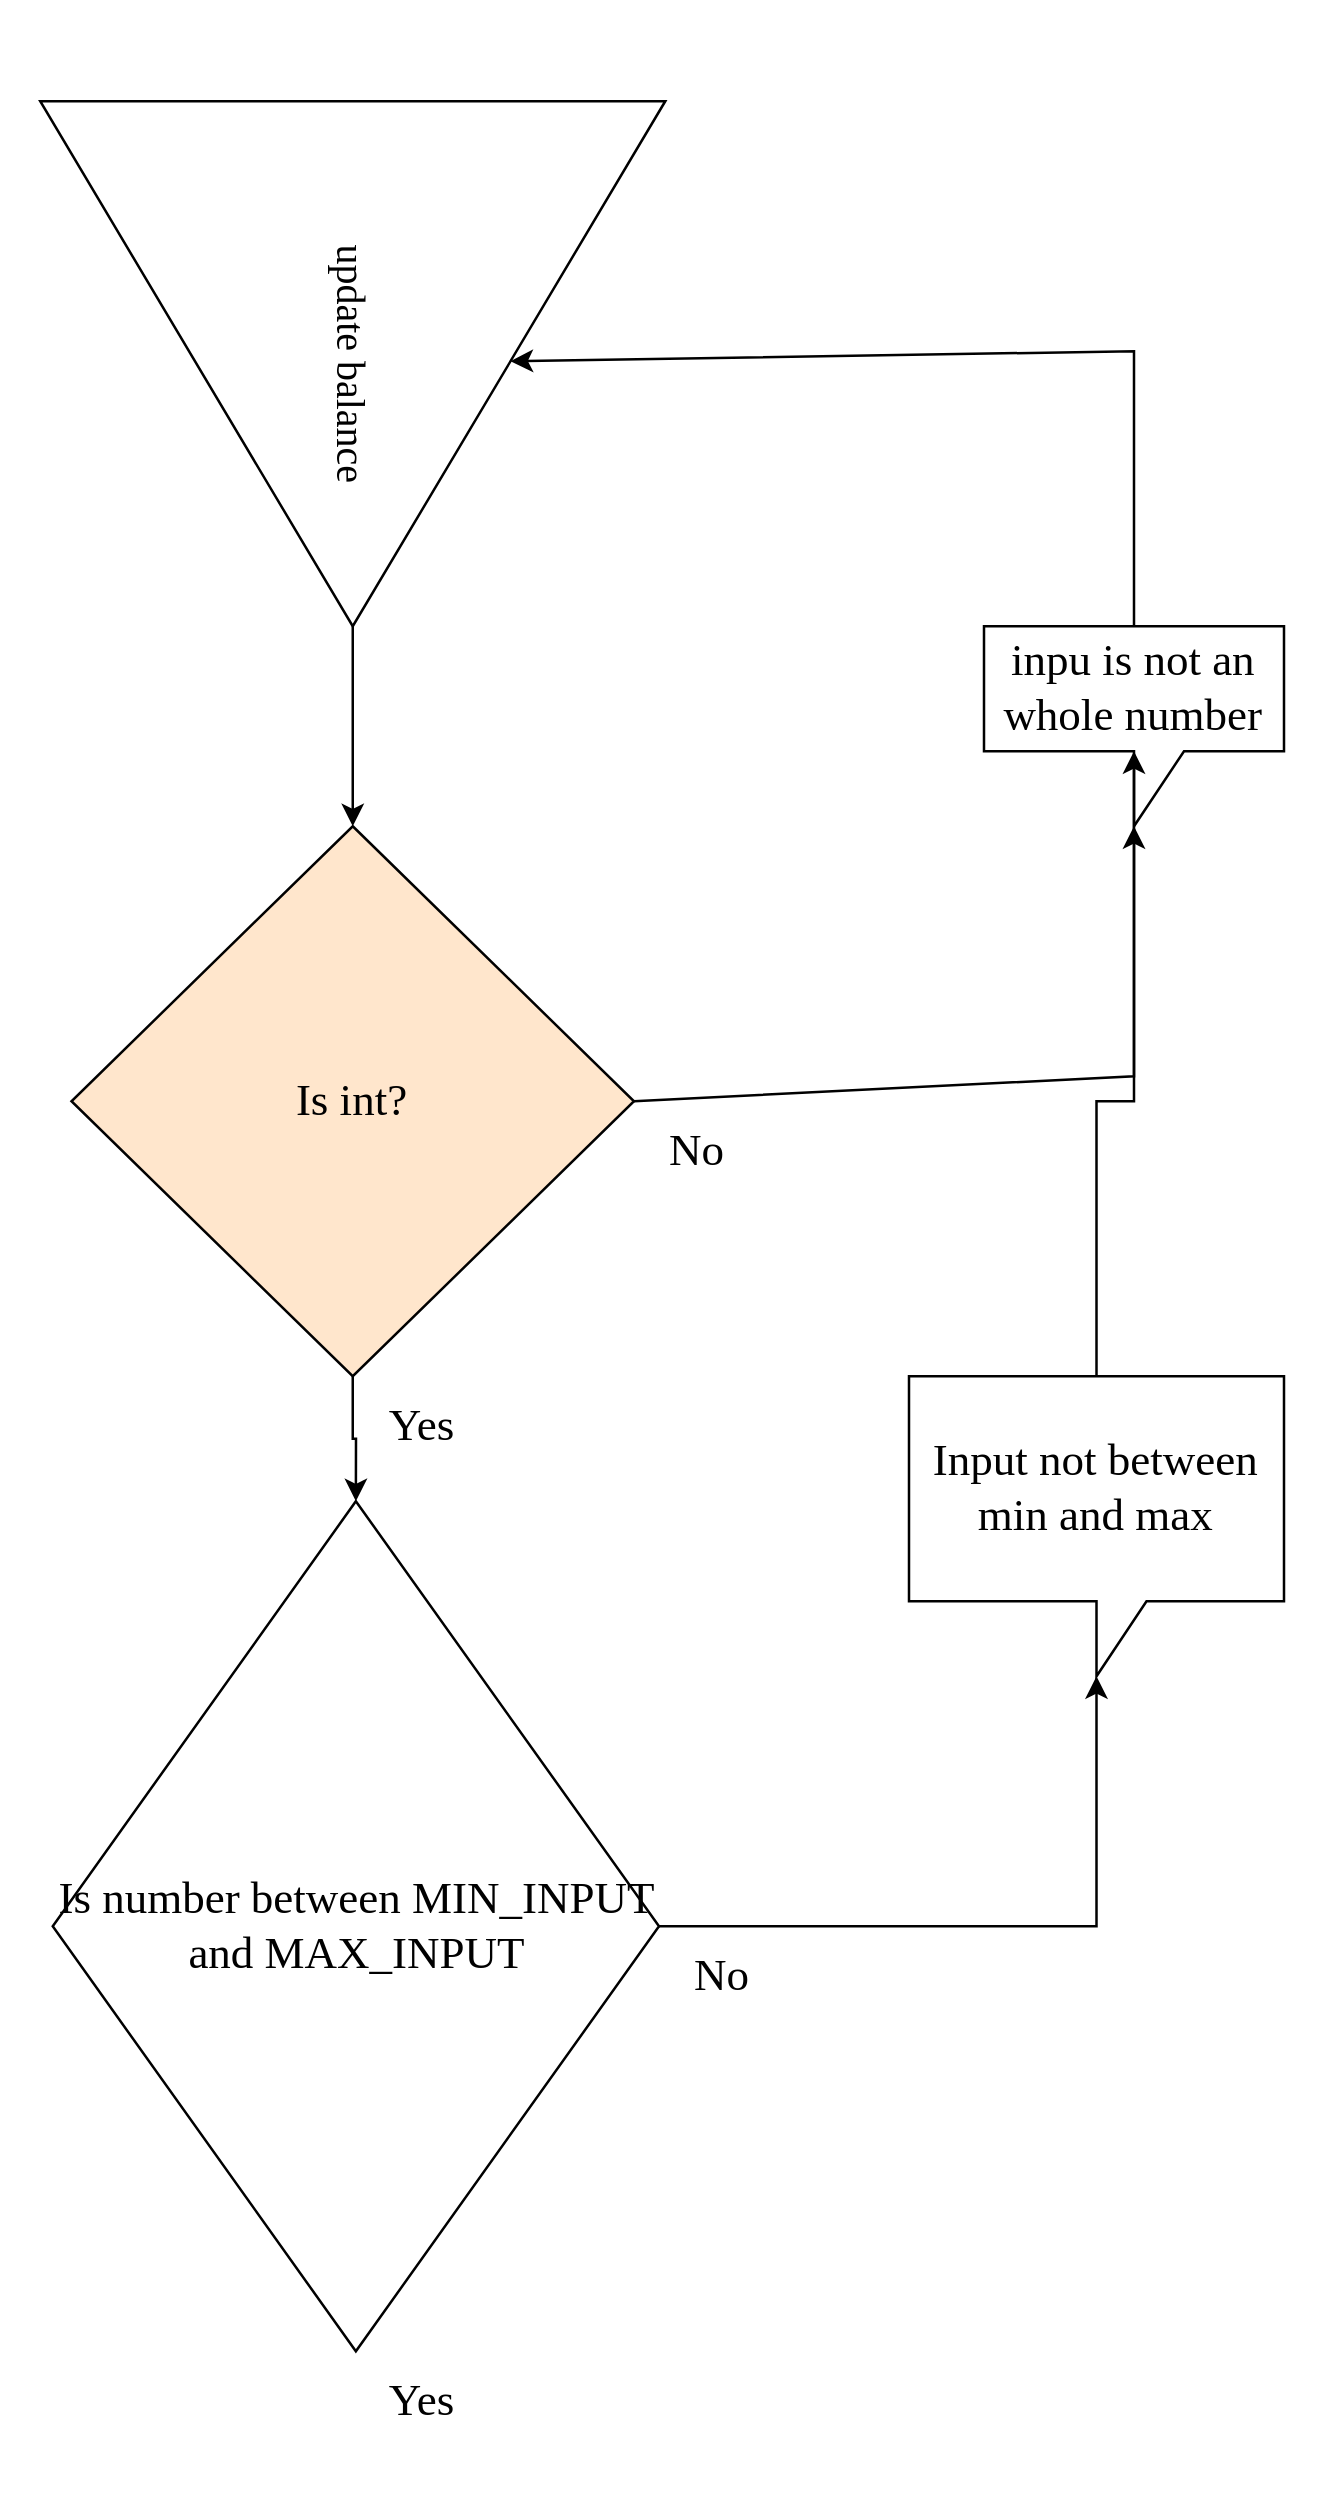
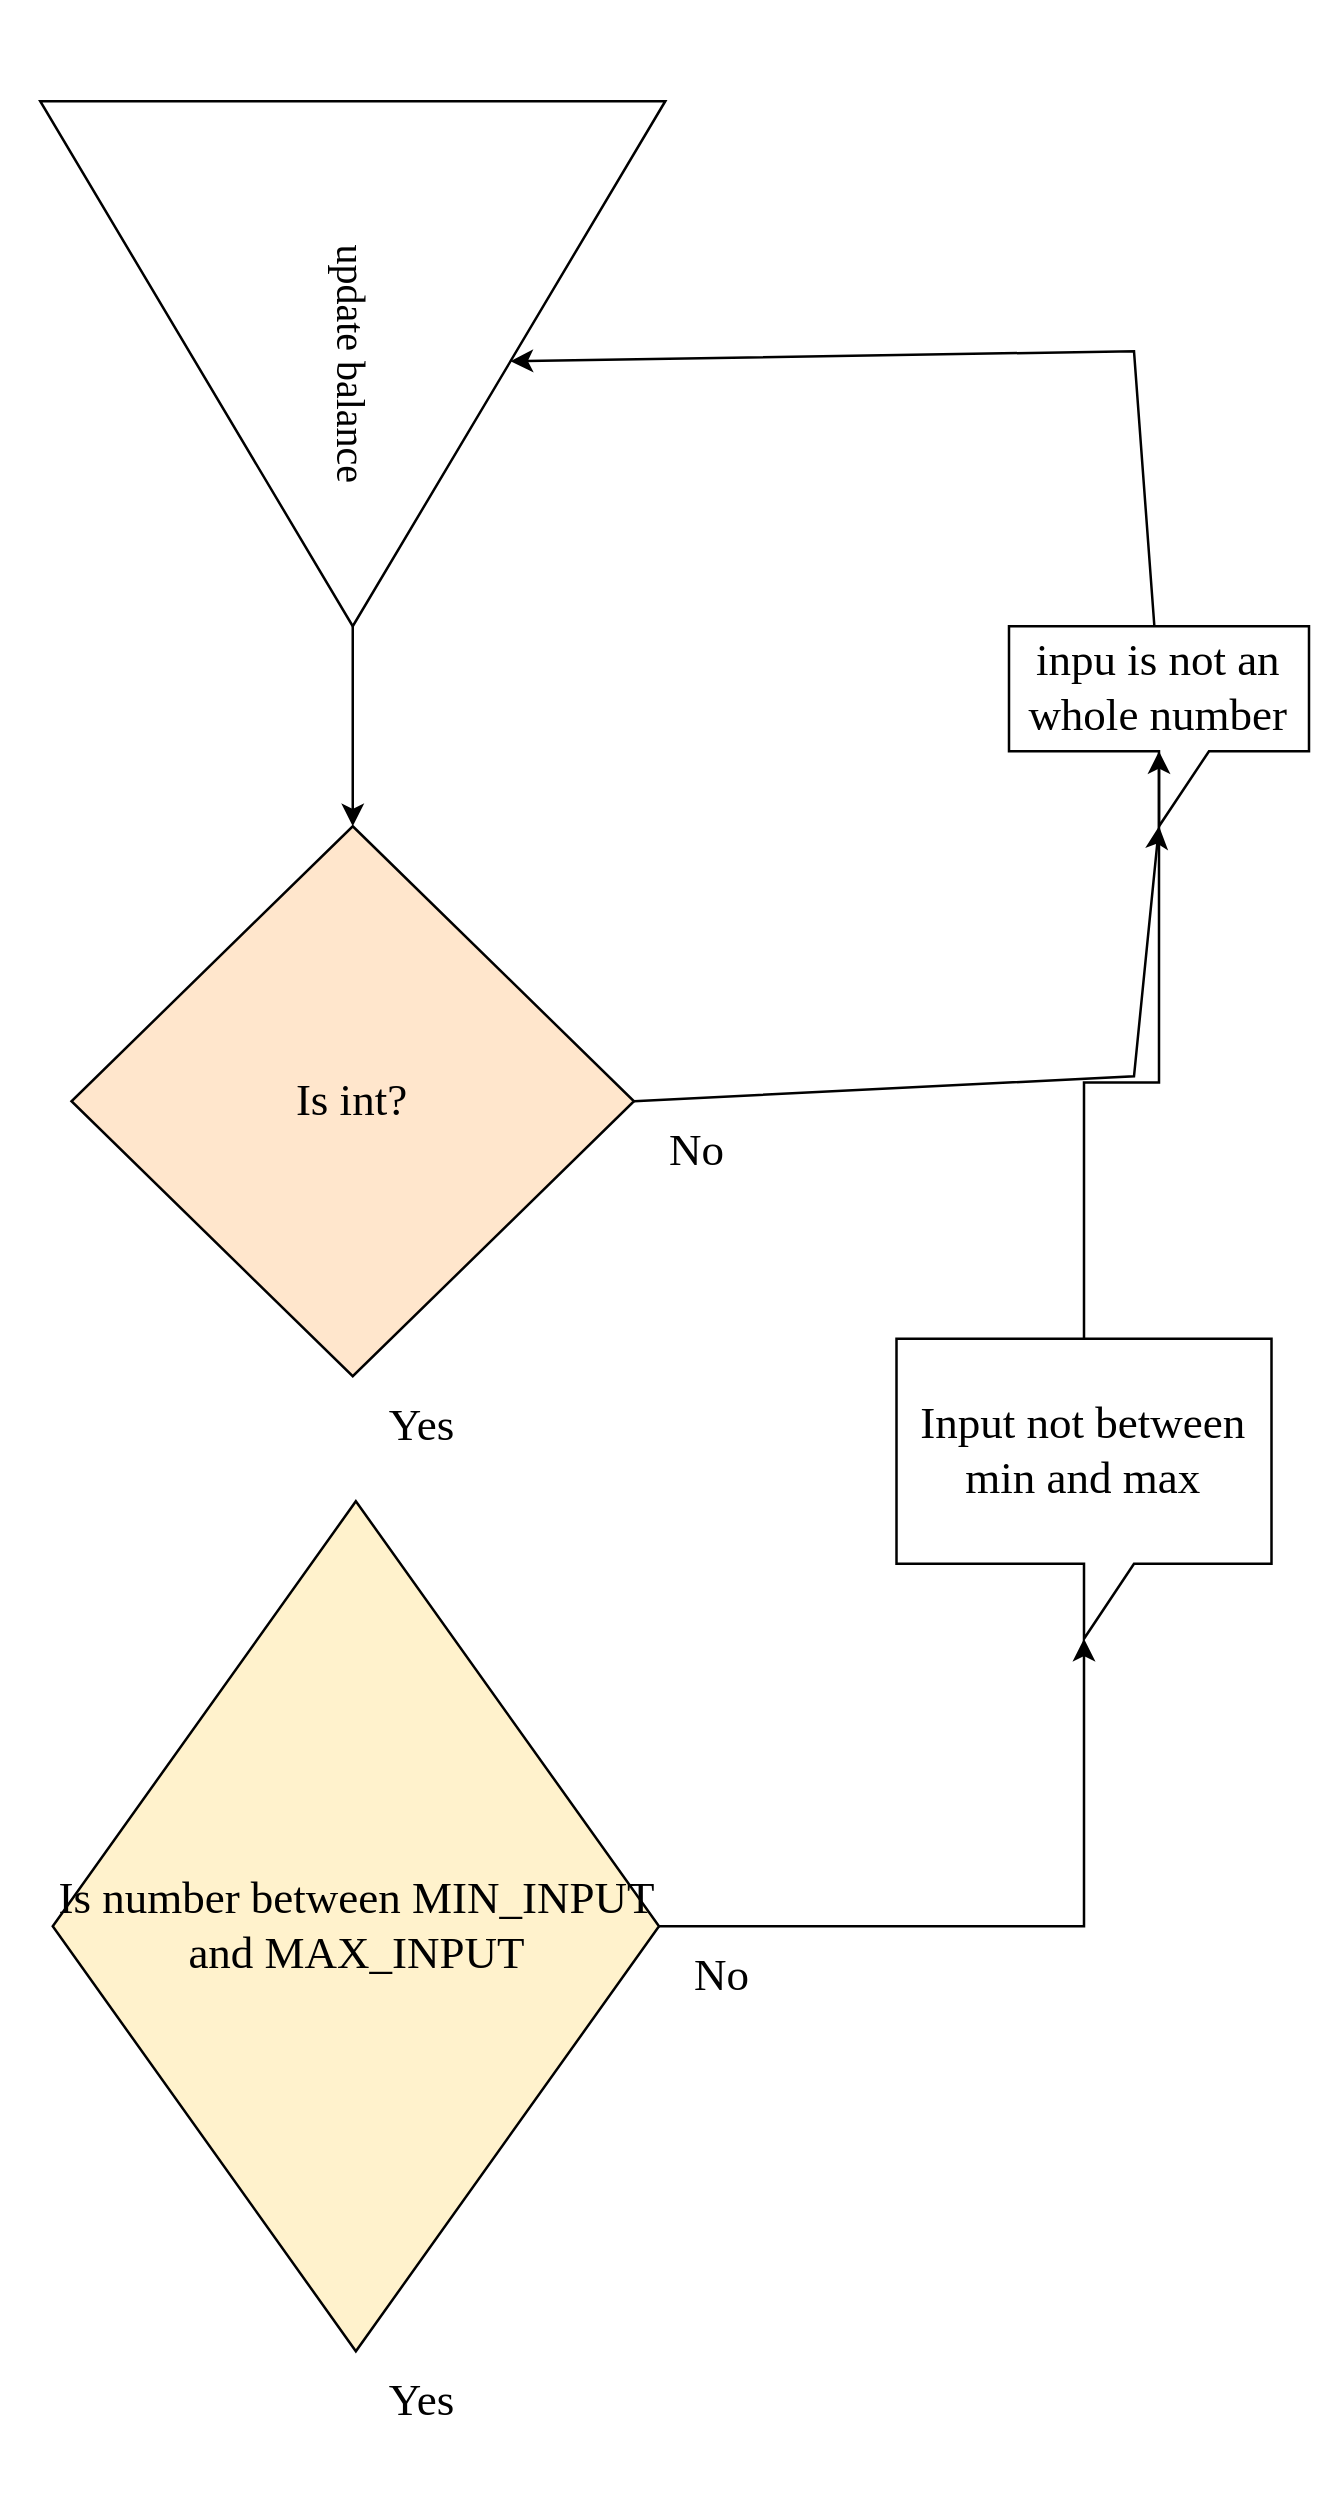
- <mxCell id="5" value="inpu is not an whole number" style="shape=callout;whiteSpace=wrap;html=1;perimeter=calloutPerimeter;fontFamily=Times New Roman;fontSize=18;" parent="1" vertex="1"><mxGeometry x="393" y="250" width="120" height="80" as="geometry" /></mxCell>
+ <mxCell id="5" value="inpu is not an whole number" style="shape=callout;whiteSpace=wrap;html=1;perimeter=calloutPerimeter;fontFamily=Times New Roman;fontSize=18;" parent="1" vertex="1"><mxGeometry x="403" y="250" width="120" height="80" as="geometry" /></mxCell>
- <mxCell id="3" style="edgeStyle=orthogonalEdgeStyle;rounded=0;orthogonalLoop=1;jettySize=auto;html=1;exitX=0.5;exitY=1;exitDx=0;exitDy=0;entryX=0.5;entryY=0;entryDx=0;entryDy=0;fontFamily=Times New Roman;fontSize=18;" parent="1" source="4" target="12" edge="1"><mxGeometry relative="1" as="geometry" /></mxCell>
- <mxCell id="14" value="Input not between min and max" style="shape=callout;whiteSpace=wrap;html=1;perimeter=calloutPerimeter;fontFamily=Times New Roman;fontSize=18;" parent="1" vertex="1"><mxGeometry x="363" y="550" width="150" height="120" as="geometry" /></mxCell>
+ <mxCell id="14" value="Input not between min and max" style="shape=callout;whiteSpace=wrap;html=1;perimeter=calloutPerimeter;fontFamily=Times New Roman;fontSize=18;" parent="1" vertex="1"><mxGeometry x="358" y="535" width="150" height="120" as="geometry" /></mxCell>
- <mxCell id="12" value="Is number between MIN_INPUT and MAX_INPUT" style="rhombus;whiteSpace=wrap;html=1;fontFamily=Times New Roman;fontSize=18;" parent="1" vertex="1"><mxGeometry x="20.5" y="600" width="242.5" height="340" as="geometry" /></mxCell>
+ <mxCell id="12" value="Is number between MIN_INPUT and MAX_INPUT" style="rhombus;whiteSpace=wrap;html=1;fontFamily=Times New Roman;fontSize=18;fillColor=#fff2cc;" parent="1" vertex="1"><mxGeometry x="20.5" y="600" width="242.5" height="340" as="geometry" /></mxCell>
